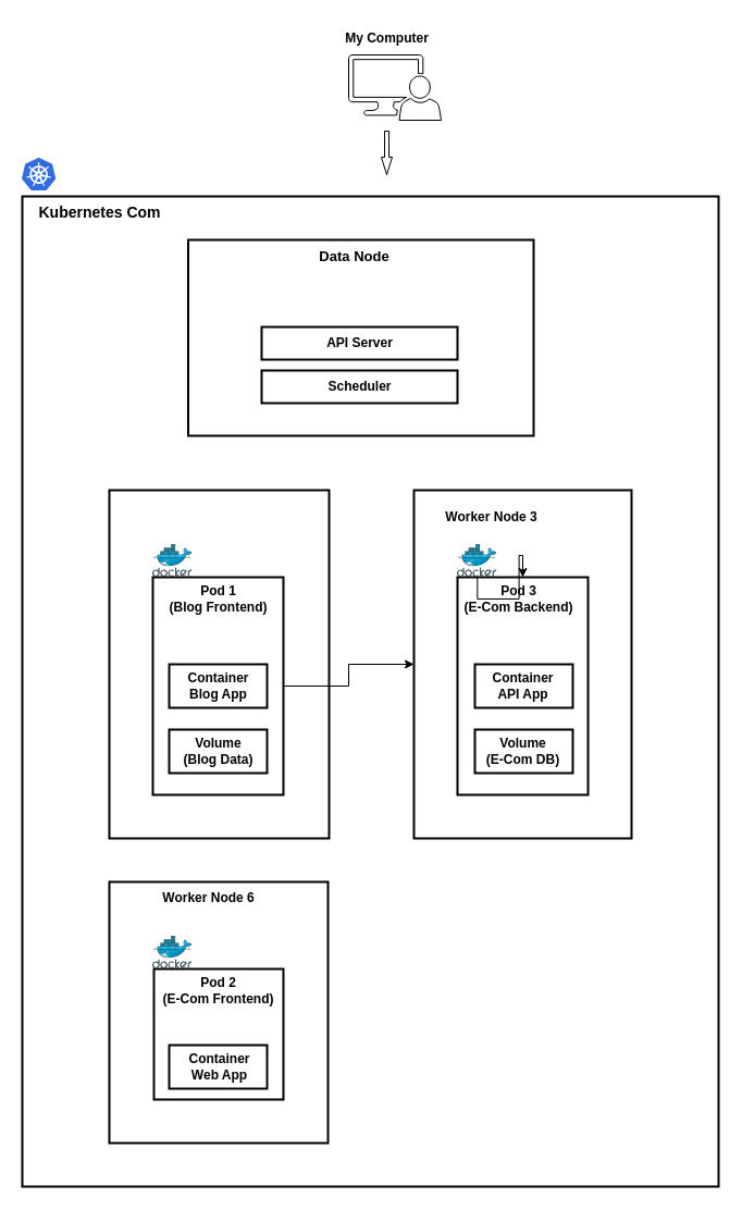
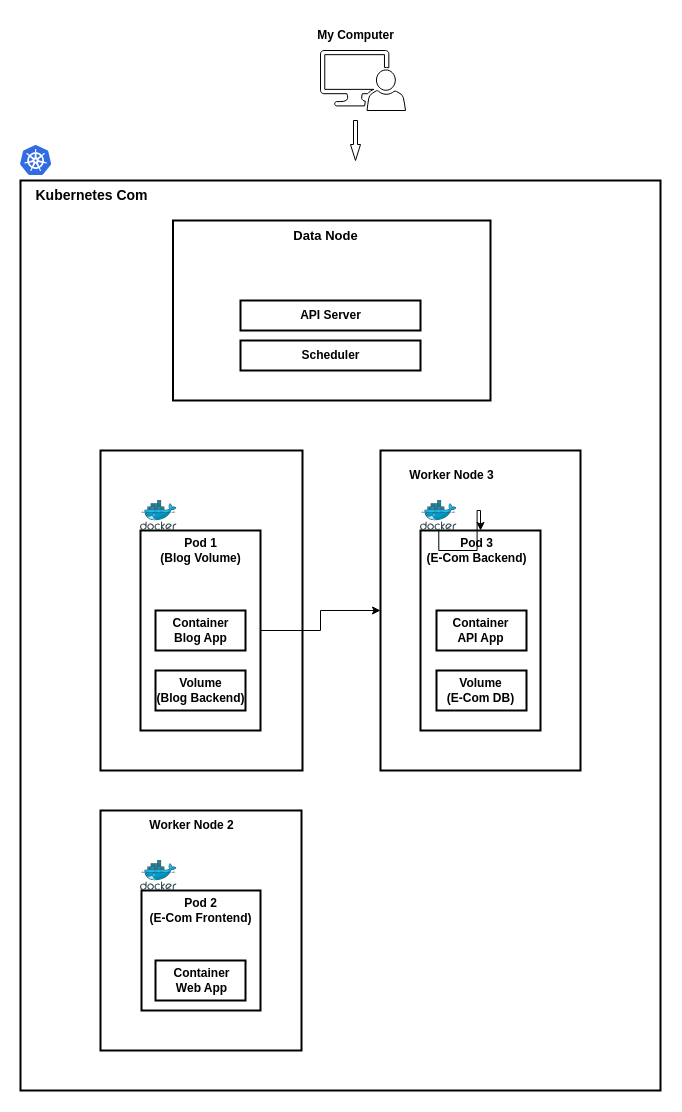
- <mxCell id="19" value="&lt;font color=&quot;#000000&quot;&gt;&lt;b&gt;Pod 1&lt;/b&gt;&lt;/font&gt;&lt;div&gt;&lt;font color=&quot;#000000&quot;&gt;&lt;b&gt;(Blog Frontend)&lt;/b&gt;&lt;/font&gt;&lt;/div&gt;" style="text;html=1;align=center;verticalAlign=middle;resizable=0;points=[];autosize=1;strokeColor=none;fillColor=none;" vertex="1" parent="1"><mxGeometry x="145" y="530" width="110" height="40" as="geometry" /></mxCell>
+ <mxCell id="19" value="&lt;font color=&quot;#000000&quot;&gt;&lt;b&gt;Pod 1&lt;/b&gt;&lt;/font&gt;&lt;div&gt;&lt;font color=&quot;#000000&quot;&gt;&lt;b&gt;(Blog Volume)&lt;/b&gt;&lt;/font&gt;&lt;/div&gt;" style="text;html=1;align=center;verticalAlign=middle;resizable=0;points=[];autosize=1;strokeColor=none;fillColor=none;" vertex="1" parent="1"><mxGeometry x="145" y="530" width="110" height="40" as="geometry" /></mxCell>
- <mxCell id="28" value="&lt;font color=&quot;#000000&quot;&gt;&lt;b&gt;Volume&lt;/b&gt;&lt;/font&gt;&lt;div&gt;&lt;font color=&quot;#000000&quot;&gt;&lt;b&gt;(Blog Data)&lt;/b&gt;&lt;/font&gt;&lt;/div&gt;" style="text;html=1;align=center;verticalAlign=middle;resizable=0;points=[];autosize=1;strokeColor=none;fillColor=none;" vertex="1" parent="1"><mxGeometry x="155" y="670" width="90" height="40" as="geometry" /></mxCell>
+ <mxCell id="28" value="&lt;font color=&quot;#000000&quot;&gt;&lt;b&gt;Volume&lt;/b&gt;&lt;/font&gt;&lt;div&gt;&lt;font color=&quot;#000000&quot;&gt;&lt;b&gt;(Blog Backend)&lt;/b&gt;&lt;/font&gt;&lt;/div&gt;" style="text;html=1;align=center;verticalAlign=middle;resizable=0;points=[];autosize=1;strokeColor=none;fillColor=none;" vertex="1" parent="1"><mxGeometry x="155" y="670" width="90" height="40" as="geometry" /></mxCell>
- <mxCell id="31" value="&lt;font color=&quot;#000000&quot;&gt;Worker Node 6&lt;/font&gt;" style="text;html=1;align=center;verticalAlign=middle;resizable=0;points=[];autosize=1;strokeColor=none;fillColor=none;fontStyle=1" vertex="1" parent="1"><mxGeometry x="141" y="810" width="100" height="30" as="geometry" /></mxCell>
+ <mxCell id="31" value="&lt;font color=&quot;#000000&quot;&gt;Worker Node 2&lt;/font&gt;" style="text;html=1;align=center;verticalAlign=middle;resizable=0;points=[];autosize=1;strokeColor=none;fillColor=none;fontStyle=1" vertex="1" parent="1"><mxGeometry x="141" y="810" width="100" height="30" as="geometry" /></mxCell>
